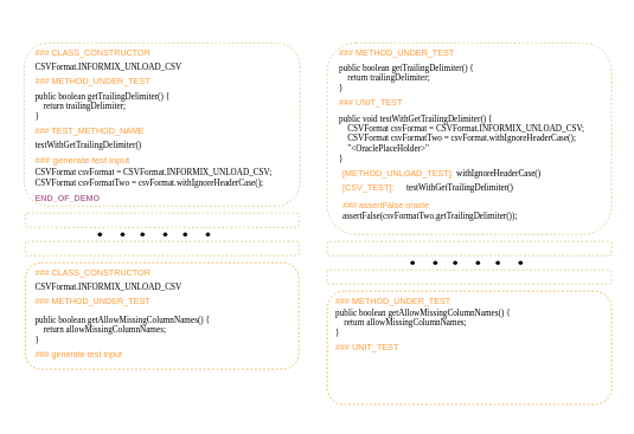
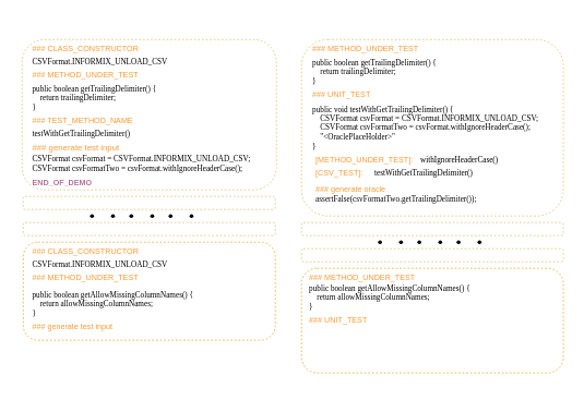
- <mxCell id="35" value="[METHOD_UNLOAD_TEST]:" style="text;html=1;strokeColor=none;fillColor=none;align=left;verticalAlign=middle;whiteSpace=wrap;rounded=0;fontColor=#FF9933;" vertex="1" parent="1"><mxGeometry x="480" y="230" width="160" height="30" as="geometry" /></mxCell>
+ <mxCell id="35" value="[METHOD_UNDER_TEST]:" style="text;html=1;strokeColor=none;fillColor=none;align=left;verticalAlign=middle;whiteSpace=wrap;rounded=0;fontColor=#FF9933;" vertex="1" parent="1"><mxGeometry x="480" y="230" width="160" height="30" as="geometry" /></mxCell>
- <mxCell id="37" value="### assertFalse oracle" style="text;html=1;strokeColor=none;fillColor=none;align=left;verticalAlign=middle;whiteSpace=wrap;rounded=0;fontColor=#FF9933;" vertex="1" parent="1"><mxGeometry x="480" y="275" width="170" height="30" as="geometry" /></mxCell>
+ <mxCell id="37" value="### generate oracle" style="text;html=1;strokeColor=none;fillColor=none;align=left;verticalAlign=middle;whiteSpace=wrap;rounded=0;fontColor=#FF9933;" vertex="1" parent="1"><mxGeometry x="480" y="275" width="170" height="30" as="geometry" /></mxCell>
